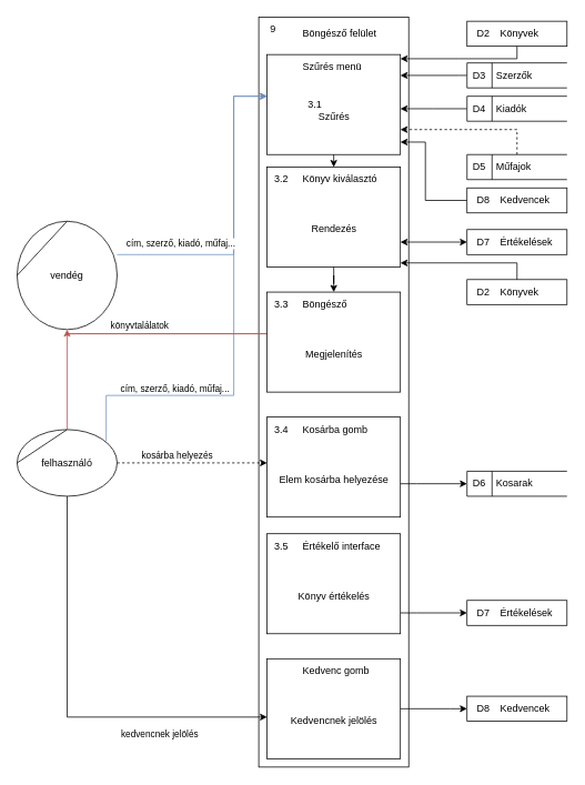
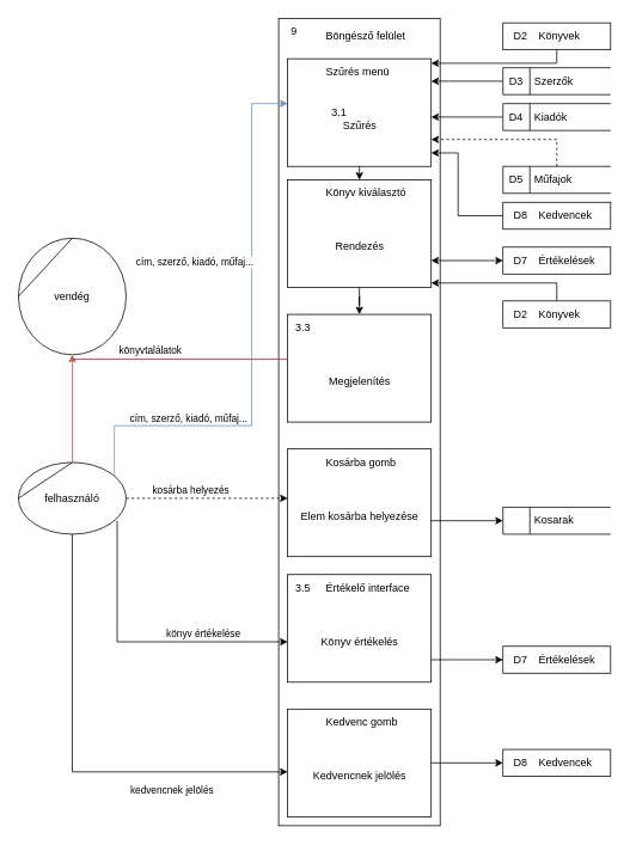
- <mxCell id="39" value="3.2" style="text;html=1;strokeColor=none;fillColor=none;align=center;verticalAlign=middle;whiteSpace=wrap;rounded=0;connectable=0;allowArrows=0;editable=1;movable=0;resizable=0;rotatable=0;deletable=0;locked=0;cloneable=0;" parent="38" vertex="1"><mxGeometry width="35" height="30" as="geometry" /></mxCell>
- <mxCell id="7" value="" style="endArrow=classic;html=1;rounded=0;verticalAlign=bottom;edgeStyle=orthogonalEdgeStyle;fillColor=#dae8fc;strokeColor=#6c8ebf;" parent="1" source="6" target="35" edge="1"><mxGeometry width="50" height="50" relative="1" as="geometry"><mxPoint x="190" y="40" as="sourcePoint" /><mxPoint x="310" y="40" as="targetPoint" /><mxPoint as="offset" /><Array as="points"><mxPoint x="280" y="305" /><mxPoint x="280" y="115" /></Array></mxGeometry></mxCell>
- <mxCell id="44" value="Böngésző" style="text;strokeColor=none;fillColor=none;align=left;verticalAlign=middle;whiteSpace=wrap;rounded=0;autosize=1;connectable=0;allowArrows=0;movable=0;resizable=0;rotatable=0;deletable=0;cloneable=0;spacingLeft=6;fontStyle=0;html=1;" parent="42" vertex="1"><mxGeometry x="35" width="80" height="30" as="geometry" /></mxCell>
- <mxCell id="46" value="3.4" style="text;html=1;strokeColor=none;fillColor=none;align=center;verticalAlign=middle;whiteSpace=wrap;rounded=0;connectable=0;allowArrows=0;editable=1;movable=0;resizable=0;rotatable=0;deletable=0;locked=0;cloneable=0;" parent="45" vertex="1"><mxGeometry width="35" height="30" as="geometry" /></mxCell>
- <mxCell id="66" value="D6" style="text;html=1;strokeColor=none;fillColor=none;align=center;verticalAlign=middle;whiteSpace=wrap;rounded=0;movable=0;resizable=0;rotatable=0;cloneable=0;deletable=0;allowArrows=0;connectable=0;" vertex="1" parent="65"><mxGeometry width="30" height="30" as="geometry" /></mxCell>
+ <mxCell id="10" style="edgeStyle=orthogonalEdgeStyle;rounded=0;orthogonalLoop=1;jettySize=auto;html=1;startArrow=none;startFill=0;endArrow=classic;endFill=1;exitX=0.917;exitY=0.815;exitDx=0;exitDy=0;exitPerimeter=0;" parent="1" source="12" target="49" edge="1"><mxGeometry relative="1" as="geometry"><Array as="points"><mxPoint x="130" y="715" /></Array></mxGeometry></mxCell>
+ <mxCell id="11" value="könyv értékelése" style="edgeLabel;html=1;align=center;verticalAlign=middle;resizable=0;points=[];" parent="10" vertex="1" connectable="0"><mxGeometry x="0.07" relative="1" as="geometry"><mxPoint x="56" y="-10" as="offset" /></mxGeometry></mxCell>
